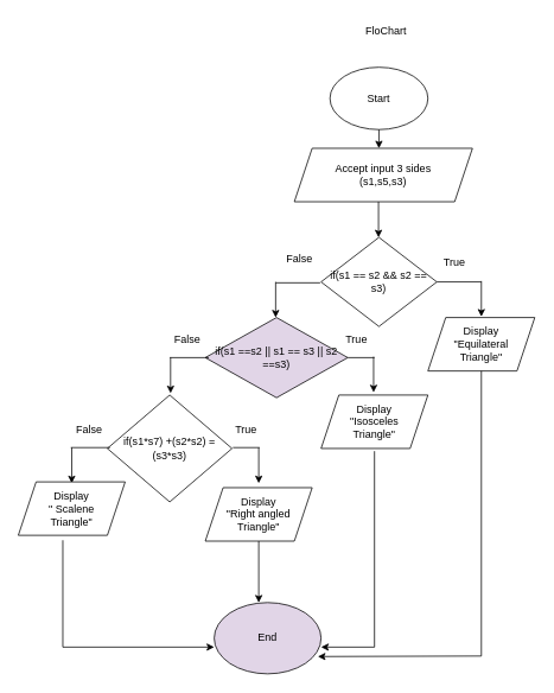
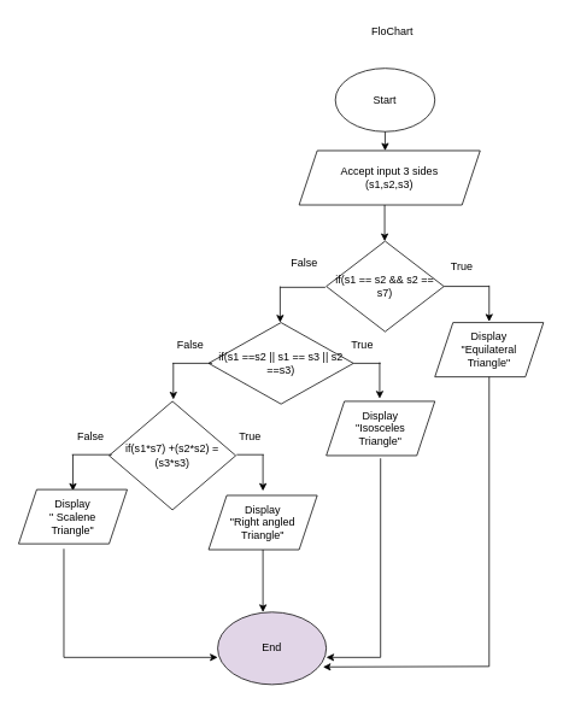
- <mxCell id="4" value="Accept input 3 sides&lt;br&gt;(s1,s5,s3)" style="shape=parallelogram;perimeter=parallelogramPerimeter;whiteSpace=wrap;html=1;fixedSize=1;" vertex="1" parent="1"><mxGeometry x="330" y="166" width="200" height="60" as="geometry" /></mxCell>
+ <mxCell id="4" value="Accept input 3 sides&lt;br&gt;(s1,s2,s3)" style="shape=parallelogram;perimeter=parallelogramPerimeter;whiteSpace=wrap;html=1;fixedSize=1;" vertex="1" parent="1"><mxGeometry x="330" y="166" width="200" height="60" as="geometry" /></mxCell>
- <mxCell id="7" value="if(s1 == s2 &amp;amp;&amp;amp; s2 == s3)" style="rhombus;whiteSpace=wrap;html=1;" vertex="1" parent="1"><mxGeometry x="360" y="266" width="130" height="100" as="geometry" /></mxCell>
+ <mxCell id="7" value="if(s1 == s2 &amp;amp;&amp;amp; s2 == s7)" style="rhombus;whiteSpace=wrap;html=1;" vertex="1" parent="1"><mxGeometry x="360" y="266" width="130" height="100" as="geometry" /></mxCell>
- <mxCell id="14" value="if(s1 ==s2 || s1 == s3 || s2 ==s3)" style="rhombus;whiteSpace=wrap;html=1;fillColor=#e1d5e7;" vertex="1" parent="1"><mxGeometry x="230" y="356" width="160" height="90" as="geometry" /></mxCell>
+ <mxCell id="14" value="if(s1 ==s2 || s1 == s3 || s2 ==s3)" style="rhombus;whiteSpace=wrap;html=1;" vertex="1" parent="1"><mxGeometry x="230" y="356" width="160" height="90" as="geometry" /></mxCell>
